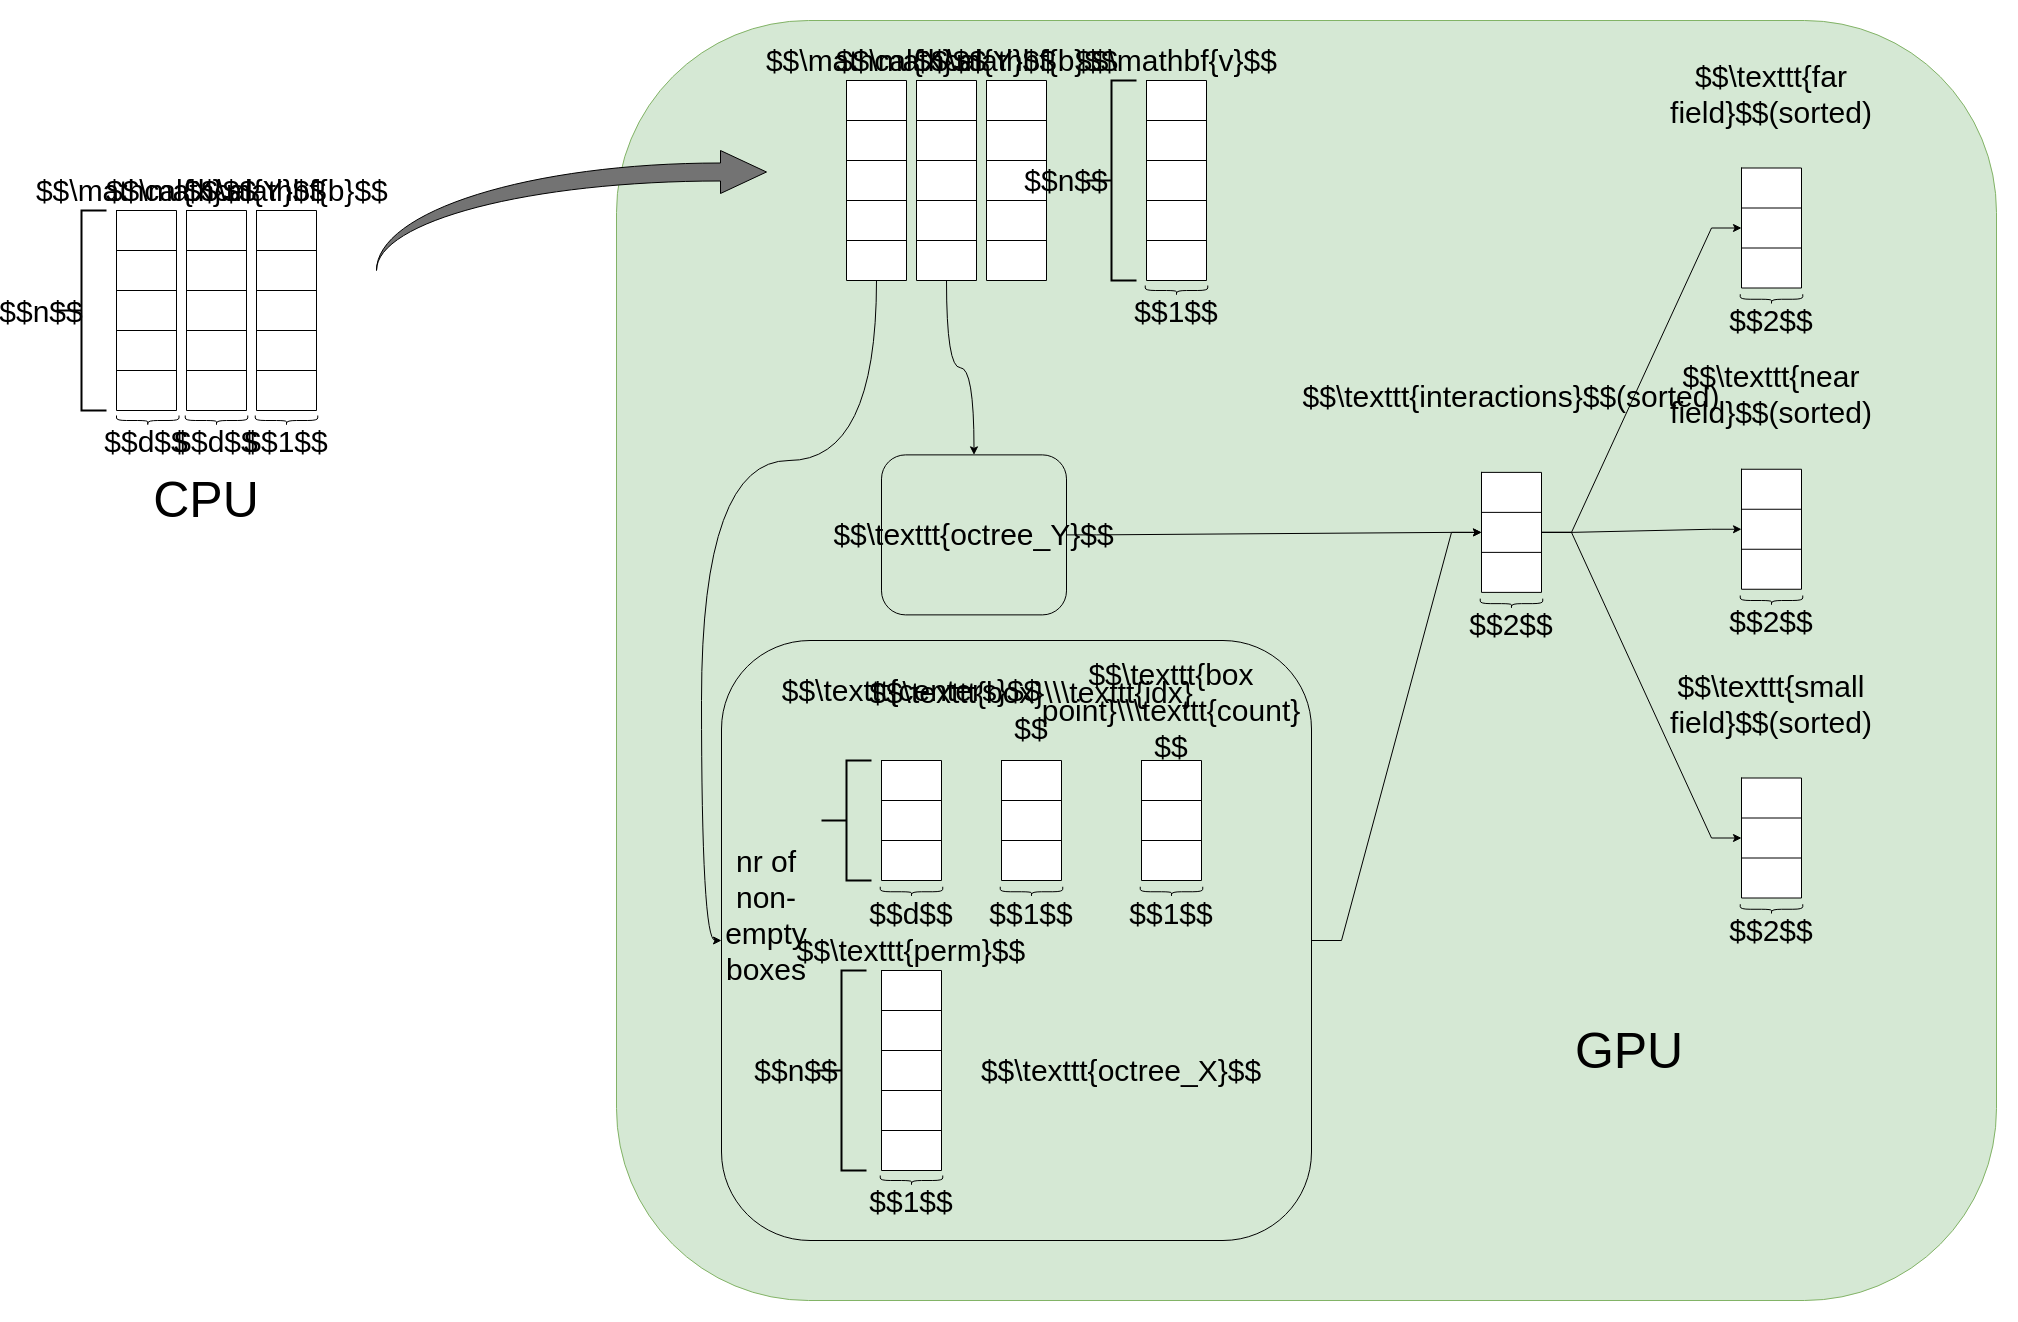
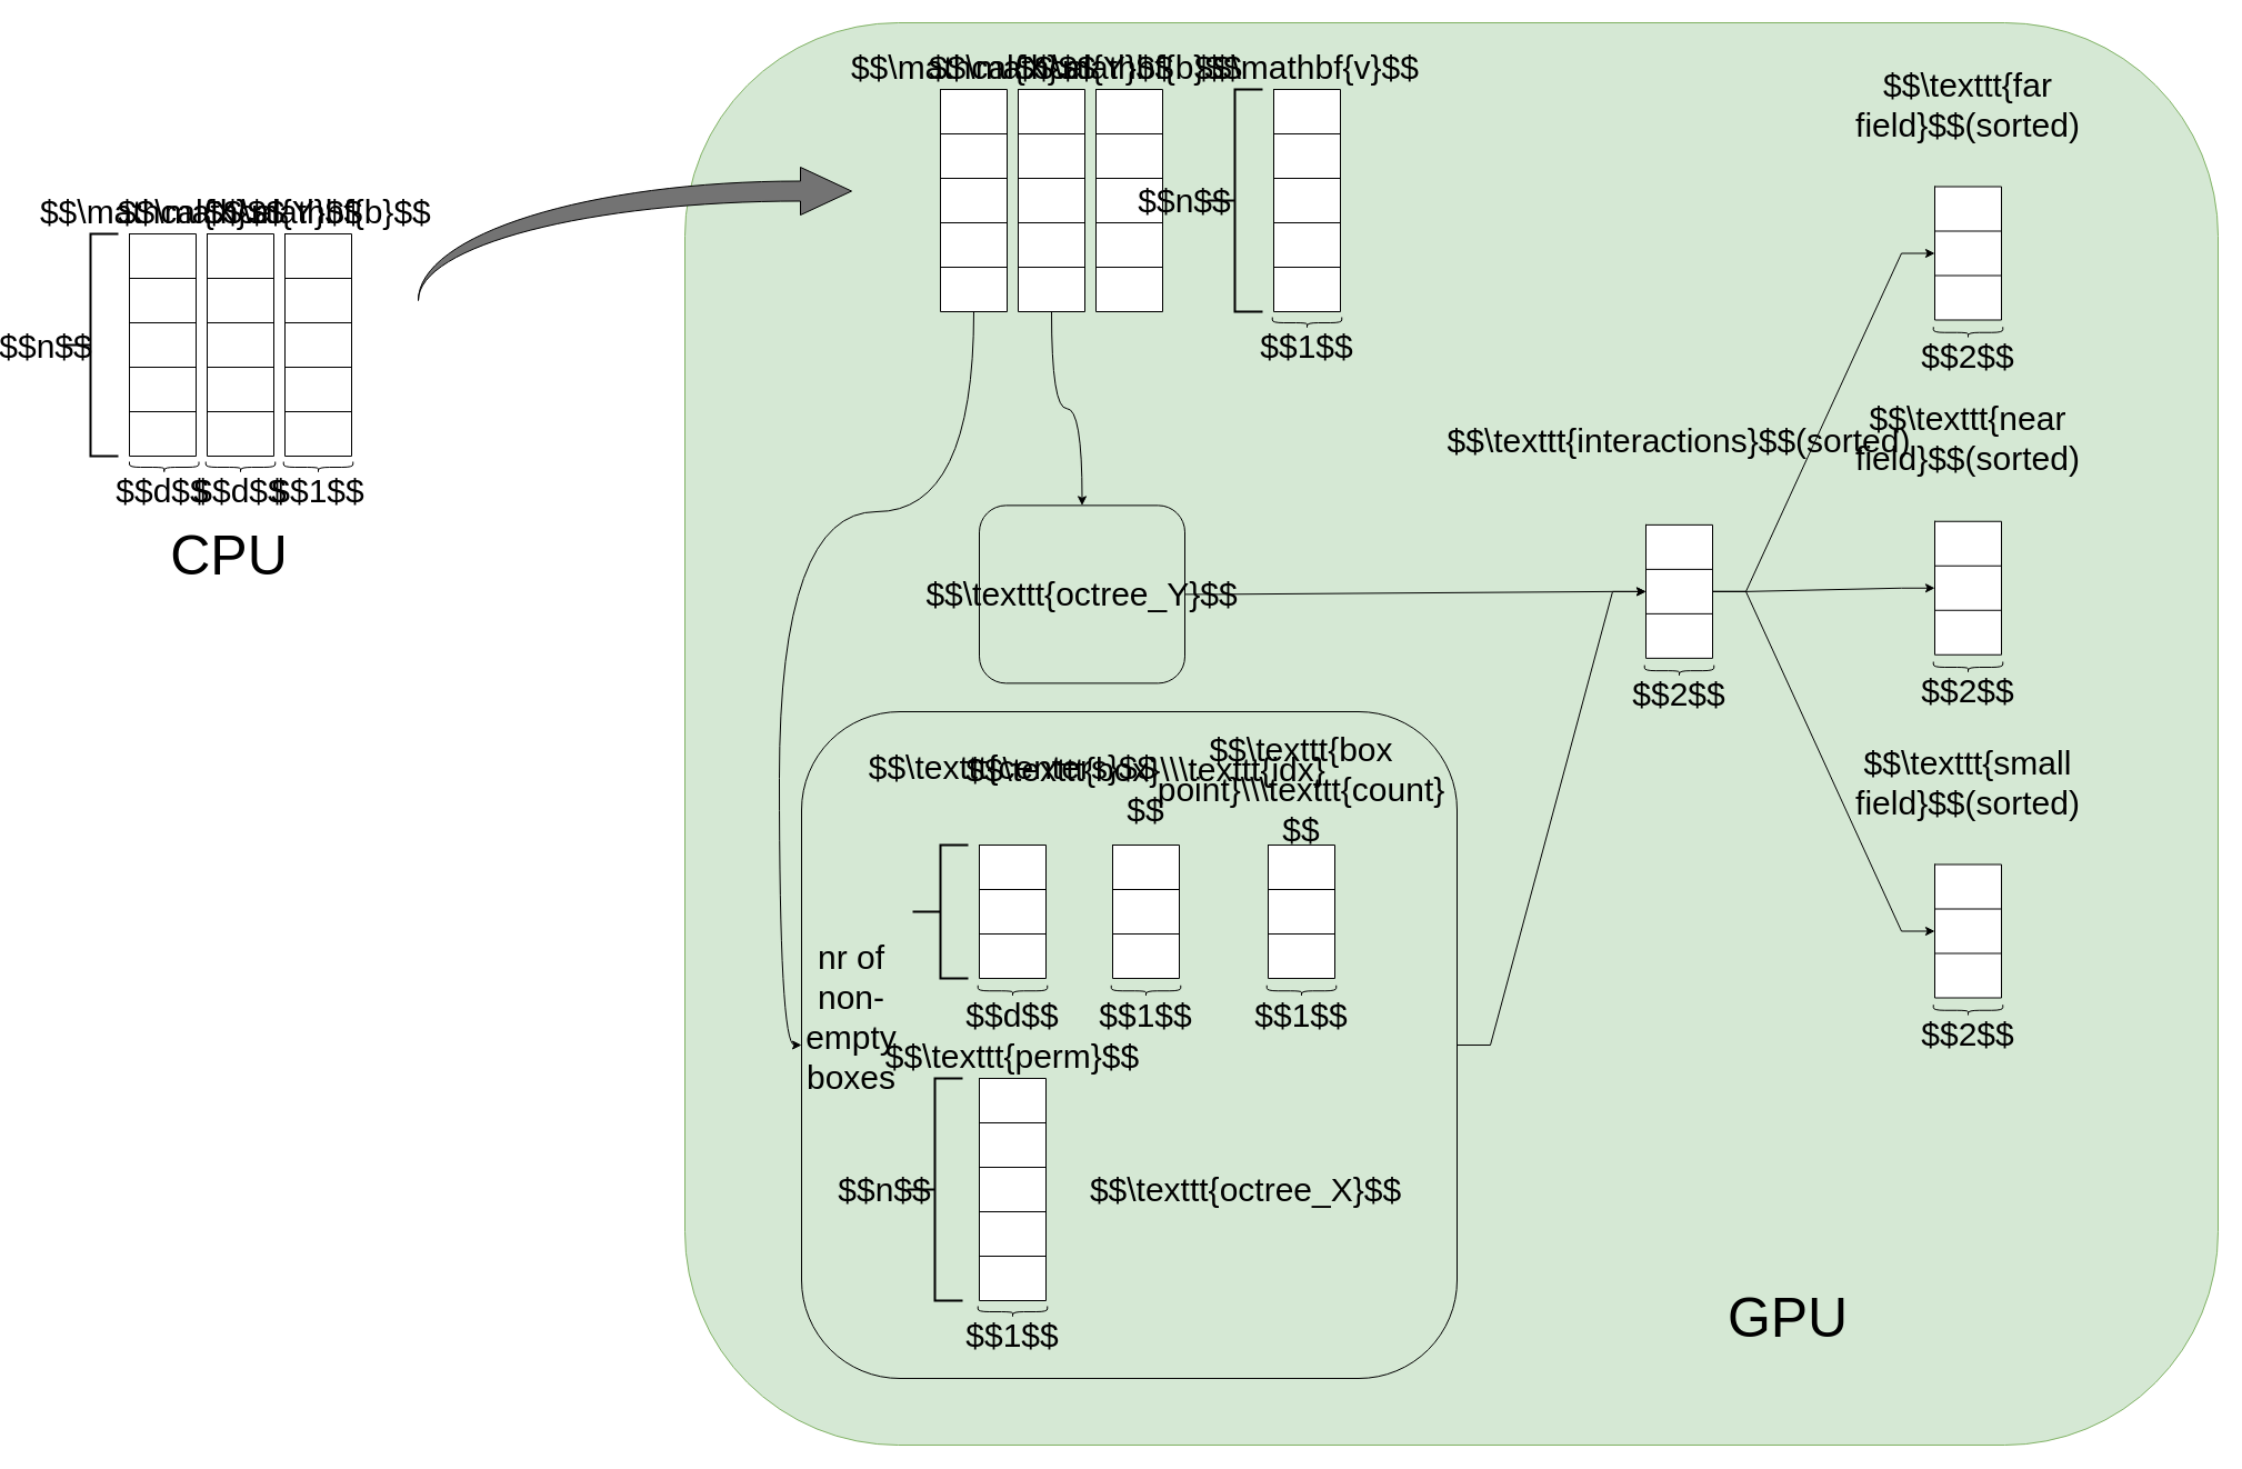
- <mxCell id="199" value="&lt;font style=&quot;font-size: 50px&quot;&gt;GPU&amp;nbsp;&lt;/font&gt;" style="text;html=1;strokeColor=none;fillColor=none;align=center;verticalAlign=middle;whiteSpace=wrap;rounded=0;shadow=0;glass=0;sketch=0;fontSize=30;" parent="1" vertex="1"><mxGeometry x="1565" y="990" width="140" height="120" as="geometry" /></mxCell>
+ <mxCell id="199" value="&lt;font style=&quot;font-size: 50px&quot;&gt;GPU&amp;nbsp;&lt;/font&gt;" style="text;html=1;strokeColor=none;fillColor=none;align=center;verticalAlign=middle;whiteSpace=wrap;rounded=0;shadow=0;glass=0;sketch=0;fontSize=30;" parent="1" vertex="1"><mxGeometry x="1545" y="1125" width="140" height="120" as="geometry" /></mxCell>
